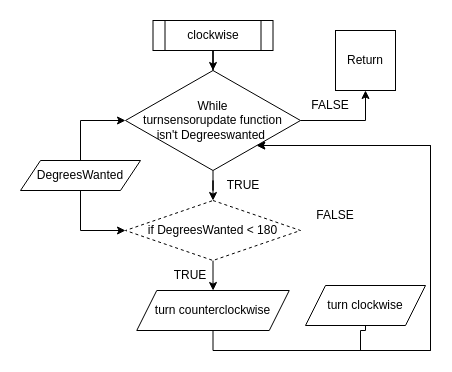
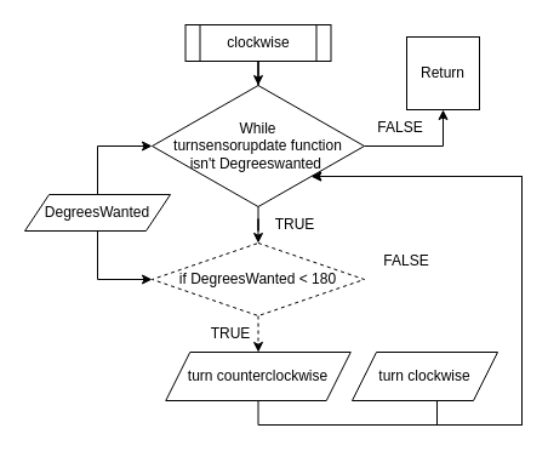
- <mxCell id="10" value="" style="edgeStyle=orthogonalEdgeStyle;rounded=0;orthogonalLoop=1;jettySize=auto;html=1;" edge="1" parent="1" source="11" target="13"><mxGeometry relative="1" as="geometry" /></mxCell>
+ <mxCell id="10" value="" style="edgeStyle=orthogonalEdgeStyle;rounded=0;orthogonalLoop=1;jettySize=auto;html=1;dashed=1;" edge="1" parent="1" source="11" target="13"><mxGeometry relative="1" as="geometry" /></mxCell>
- <mxCell id="15" value="turn clockwise" style="shape=parallelogram;perimeter=parallelogramPerimeter;whiteSpace=wrap;html=1;fixedSize=1;" vertex="1" parent="1"><mxGeometry x="305" y="285" width="120" height="40" as="geometry" /></mxCell>
+ <mxCell id="15" value="turn clockwise" style="shape=parallelogram;perimeter=parallelogramPerimeter;whiteSpace=wrap;html=1;fixedSize=1;" vertex="1" parent="1"><mxGeometry x="290" y="290" width="120" height="40" as="geometry" /></mxCell>
